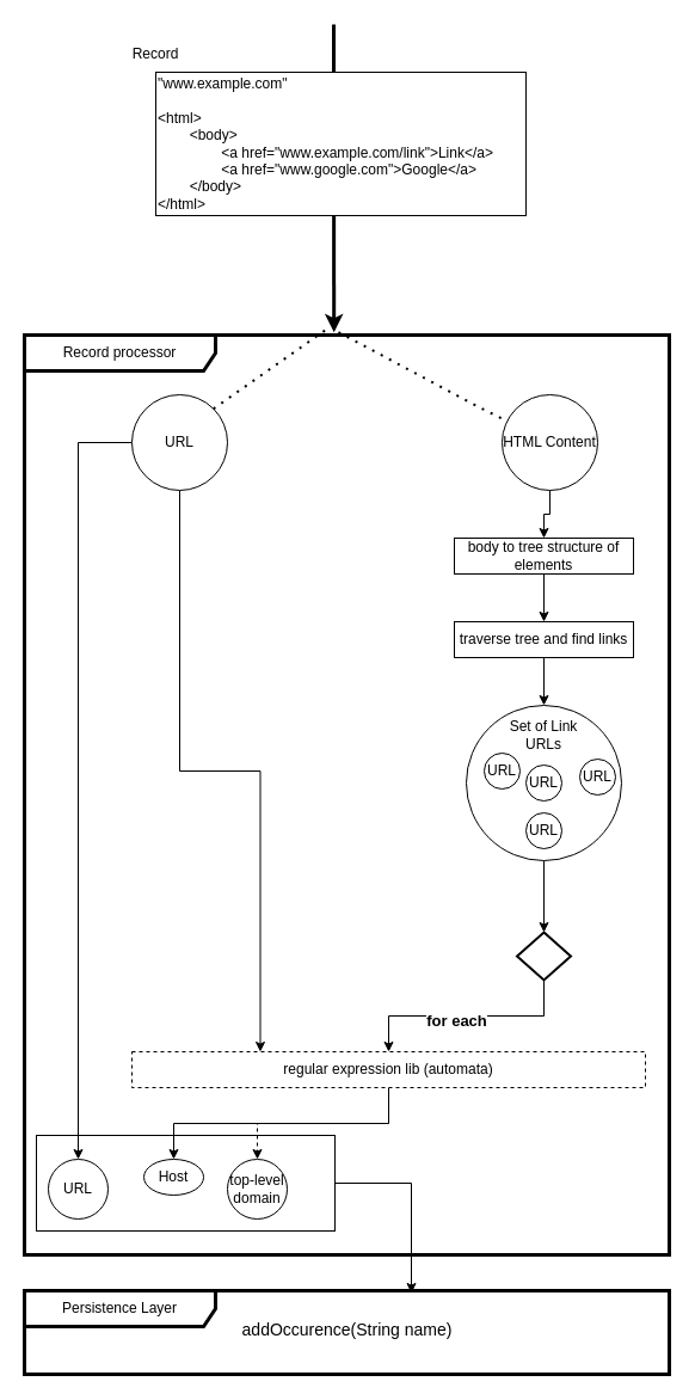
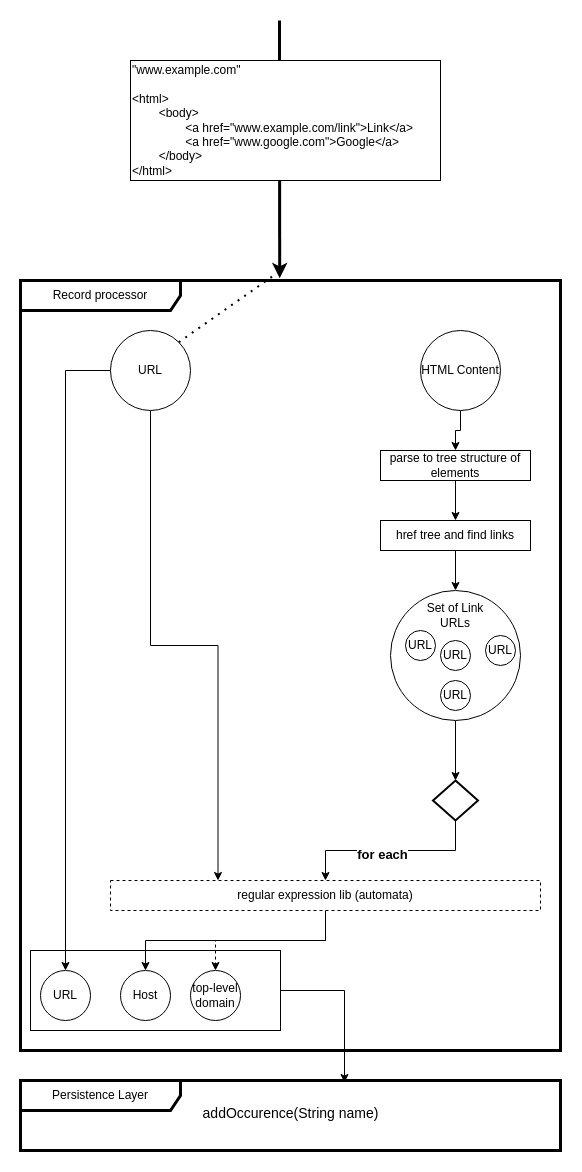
- <mxCell id="33" value="Record" style="text;html=1;align=center;verticalAlign=middle;whiteSpace=wrap;rounded=0;" vertex="1" parent="1"><mxGeometry x="100" y="30" width="60" height="30" as="geometry" /></mxCell>
- <mxCell id="17" value="" style="endArrow=none;dashed=1;html=1;dashPattern=1 3;strokeWidth=2;rounded=0;entryX=0;entryY=0.25;entryDx=0;entryDy=0;entryPerimeter=0;exitX=0.487;exitY=-0.003;exitDx=0;exitDy=0;exitPerimeter=0;" edge="1" parent="3" source="3" target="9"><mxGeometry width="50" height="50" relative="1" as="geometry"><mxPoint x="270" y="10" as="sourcePoint" /><mxPoint x="332.875" y="80" as="targetPoint" /><Array as="points"><mxPoint x="380" y="60" /></Array></mxGeometry></mxCell>
- <mxCell id="19" value="body to tree structure of elements" style="rounded=0;whiteSpace=wrap;html=1;" vertex="1" parent="3"><mxGeometry x="360" y="170" width="150" height="30" as="geometry" /></mxCell>
+ <mxCell id="19" value="parse to tree structure of elements" style="rounded=0;whiteSpace=wrap;html=1;" vertex="1" parent="3"><mxGeometry x="360" y="170" width="150" height="30" as="geometry" /></mxCell>
- <mxCell id="28" value="traverse tree and find links" style="rounded=0;whiteSpace=wrap;html=1;" vertex="1" parent="3"><mxGeometry x="360" y="240" width="150" height="30" as="geometry" /></mxCell>
+ <mxCell id="28" value="href tree and find links" style="rounded=0;whiteSpace=wrap;html=1;" vertex="1" parent="3"><mxGeometry x="360" y="240" width="150" height="30" as="geometry" /></mxCell>
- <mxCell id="14" value="Host" style="ellipse;whiteSpace=wrap;html=1;aspect=fixed;" vertex="1" parent="3"><mxGeometry x="100" y="690" width="50" height="30" as="geometry" /></mxCell>
+ <mxCell id="14" value="Host" style="ellipse;whiteSpace=wrap;html=1;aspect=fixed;" vertex="1" parent="3"><mxGeometry x="100" y="690" width="50" height="50" as="geometry" /></mxCell>
